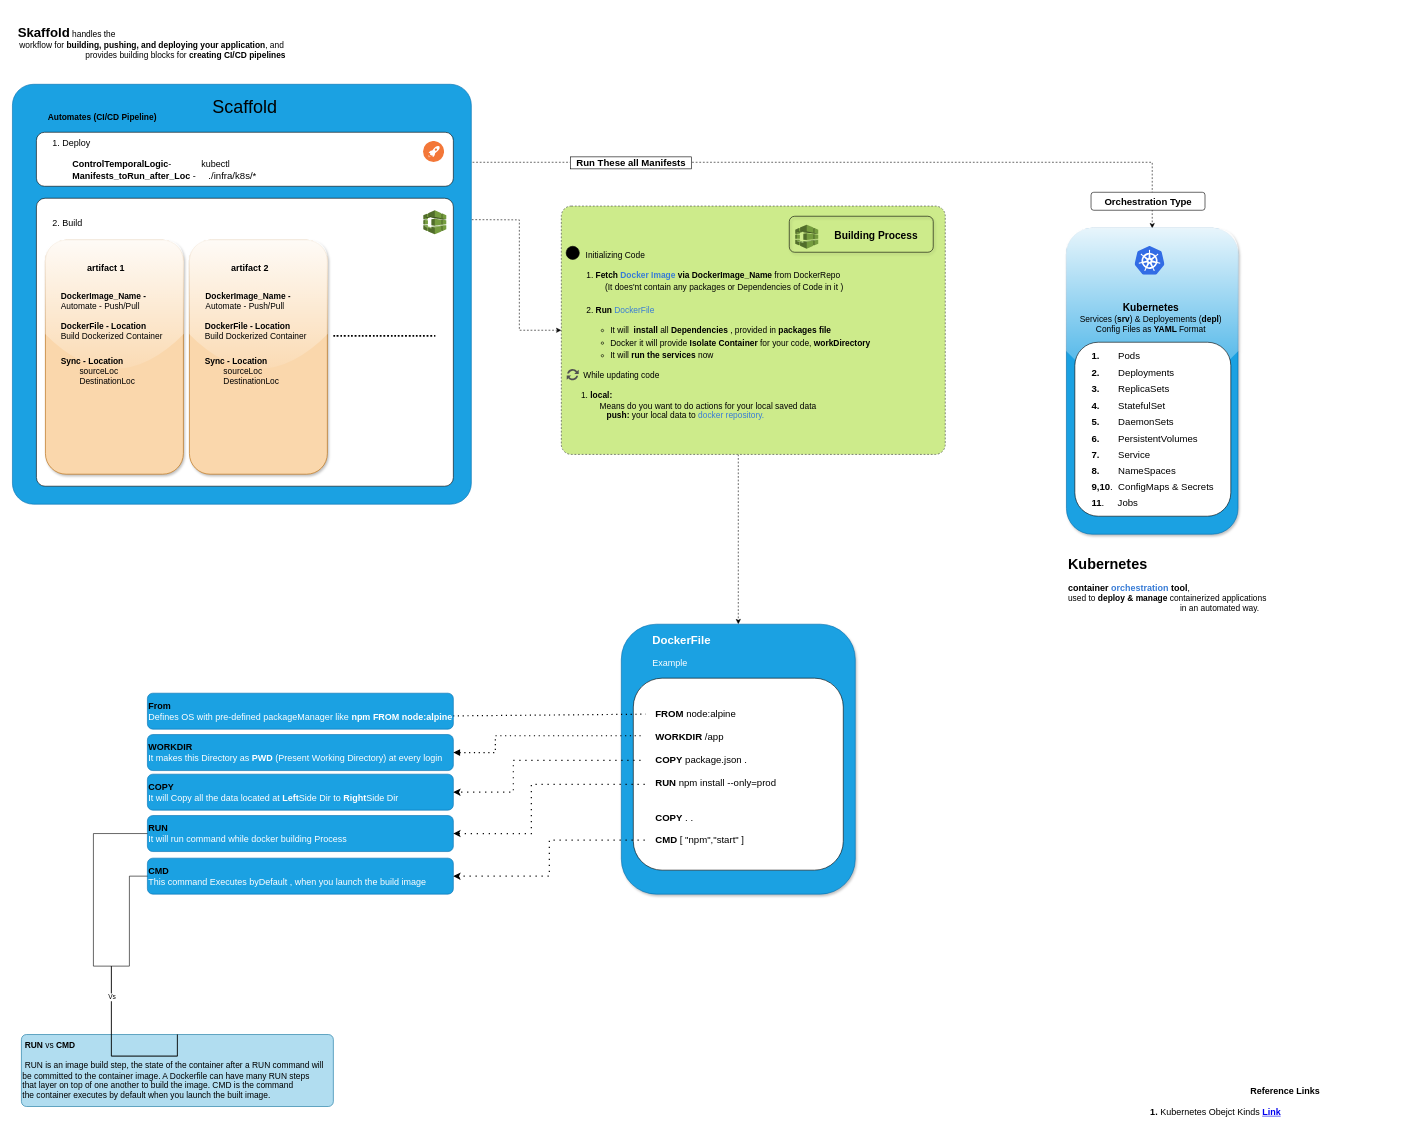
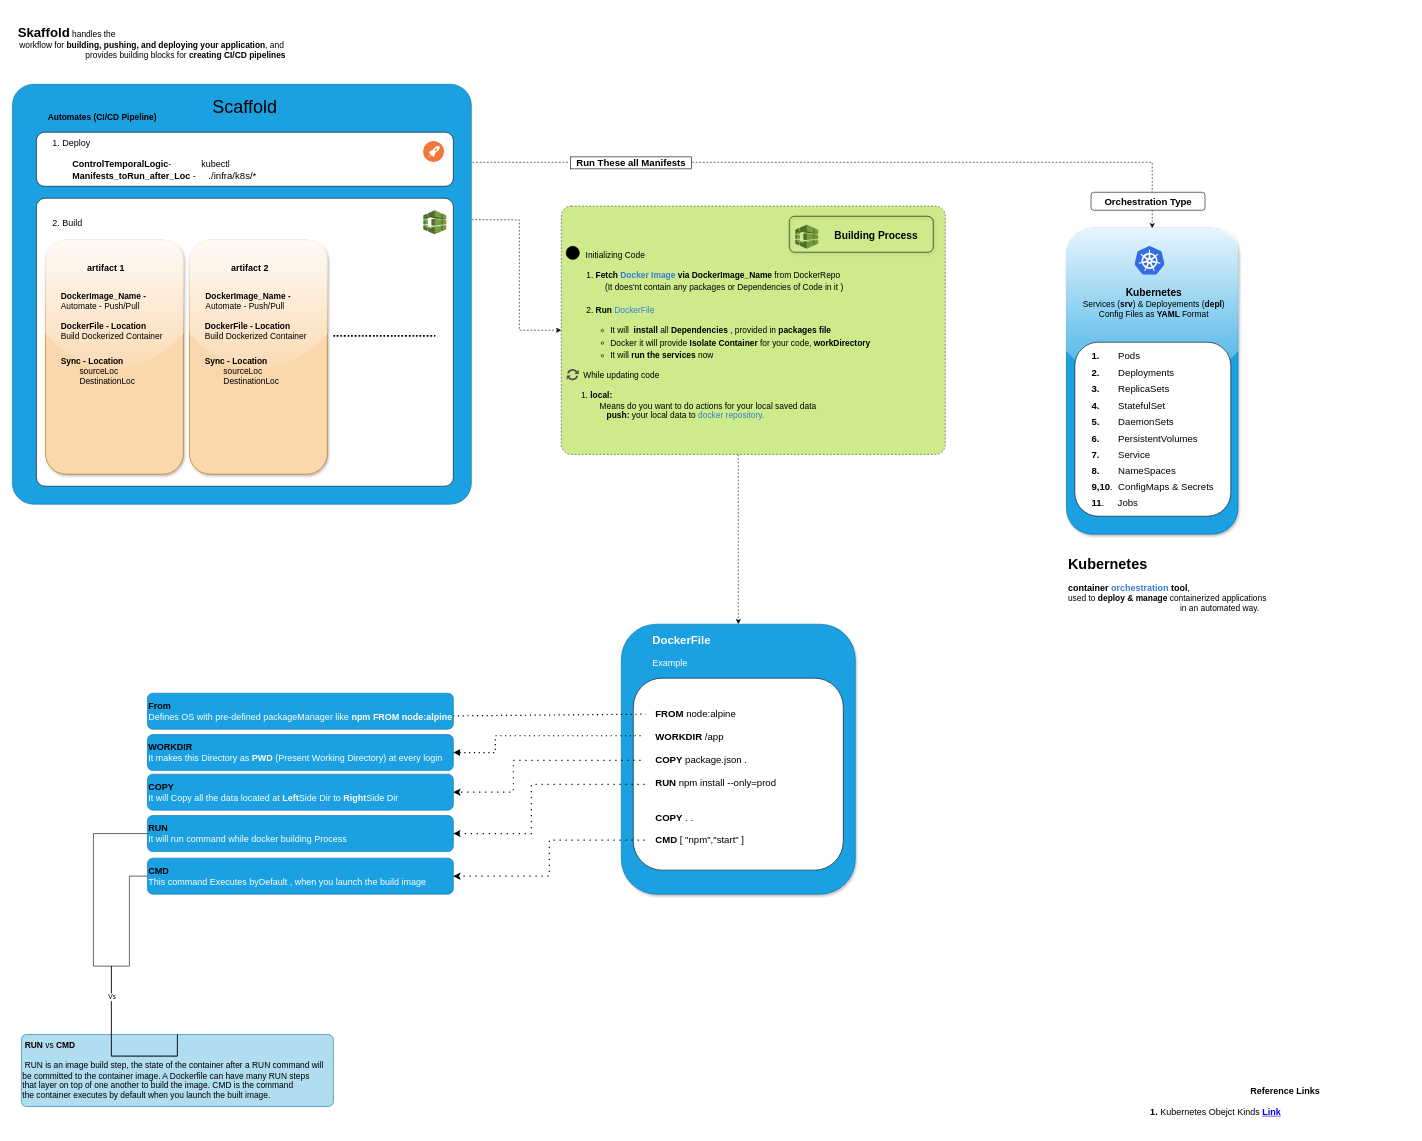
- <mxCell id="18" value="&lt;font style=&quot;&quot;&gt;&lt;b style=&quot;&quot;&gt;&lt;font style=&quot;font-size: 17px;&quot;&gt;Kubernetes&lt;/font&gt;&lt;br&gt;&lt;/b&gt;&lt;span style=&quot;font-size: 14px;&quot;&gt;Services (&lt;/span&gt;&lt;b style=&quot;font-size: 14px;&quot;&gt;srv&lt;/b&gt;&lt;span style=&quot;font-size: 14px;&quot;&gt;) &amp;amp; Deployements (&lt;/span&gt;&lt;b style=&quot;font-size: 14px;&quot;&gt;depl&lt;/b&gt;&lt;span style=&quot;font-size: 14px;&quot;&gt;)&lt;/span&gt;&lt;br&gt;&lt;span style=&quot;font-size: 14px;&quot;&gt;Config Files as &lt;/span&gt;&lt;b style=&quot;font-size: 14px;&quot;&gt;YAML &lt;/b&gt;&lt;span style=&quot;font-size: 14px;&quot;&gt;Format&lt;/span&gt;&lt;/font&gt;" style="text;html=1;strokeColor=none;fillColor=none;align=center;verticalAlign=middle;whiteSpace=wrap;rounded=0;container=0;" vertex="1" parent="14"><mxGeometry x="23" y="190" width="240" height="60" as="geometry" /></mxCell>
+ <mxCell id="18" value="&lt;font style=&quot;&quot;&gt;&lt;b style=&quot;&quot;&gt;&lt;font style=&quot;font-size: 17px;&quot;&gt;Kubernetes&lt;/font&gt;&lt;br&gt;&lt;/b&gt;&lt;span style=&quot;font-size: 14px;&quot;&gt;Services (&lt;/span&gt;&lt;b style=&quot;font-size: 14px;&quot;&gt;srv&lt;/b&gt;&lt;span style=&quot;font-size: 14px;&quot;&gt;) &amp;amp; Deployements (&lt;/span&gt;&lt;b style=&quot;font-size: 14px;&quot;&gt;depl&lt;/b&gt;&lt;span style=&quot;font-size: 14px;&quot;&gt;)&lt;/span&gt;&lt;br&gt;&lt;span style=&quot;font-size: 14px;&quot;&gt;Config Files as &lt;/span&gt;&lt;b style=&quot;font-size: 14px;&quot;&gt;YAML &lt;/b&gt;&lt;span style=&quot;font-size: 14px;&quot;&gt;Format&lt;/span&gt;&lt;/font&gt;" style="text;html=1;strokeColor=none;fillColor=none;align=center;verticalAlign=middle;whiteSpace=wrap;rounded=0;container=0;" vertex="1" parent="14"><mxGeometry x="28" y="165" width="240" height="60" as="geometry" /></mxCell>
